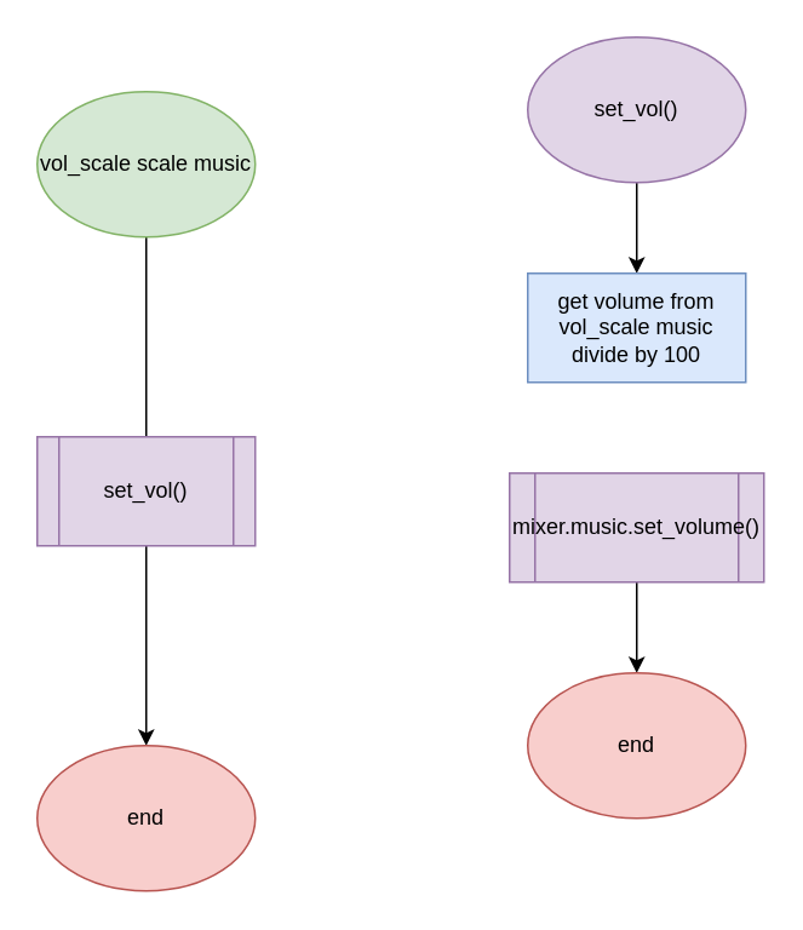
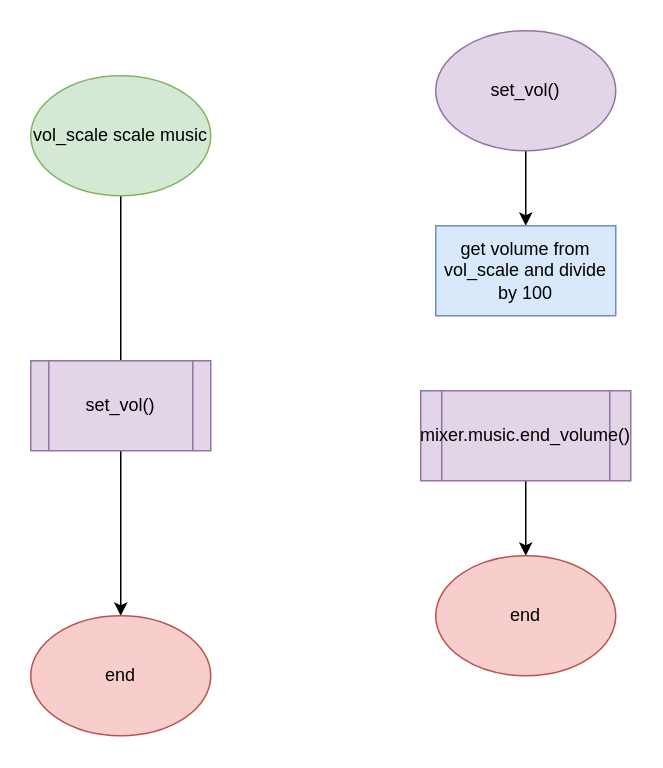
- <mxCell id="8" value="get volume from vol_scale music divide by 100" style="rounded=0;whiteSpace=wrap;html=1;fillColor=#dae8fc;strokeColor=#6c8ebf;" vertex="1" parent="1"><mxGeometry x="290" y="150" width="120" height="60" as="geometry" /></mxCell>
+ <mxCell id="8" value="get volume from vol_scale and divide by 100" style="rounded=0;whiteSpace=wrap;html=1;fillColor=#dae8fc;strokeColor=#6c8ebf;" vertex="1" parent="1"><mxGeometry x="290" y="150" width="120" height="60" as="geometry" /></mxCell>
- <mxCell id="10" value="mixer.music.set_volume()" style="shape=process;whiteSpace=wrap;html=1;backgroundOutline=1;fillColor=#e1d5e7;strokeColor=#9673a6;" vertex="1" parent="1"><mxGeometry x="280" y="260" width="140" height="60" as="geometry" /></mxCell>
+ <mxCell id="10" value="mixer.music.end_volume()" style="shape=process;whiteSpace=wrap;html=1;backgroundOutline=1;fillColor=#e1d5e7;strokeColor=#9673a6;" vertex="1" parent="1"><mxGeometry x="280" y="260" width="140" height="60" as="geometry" /></mxCell>
